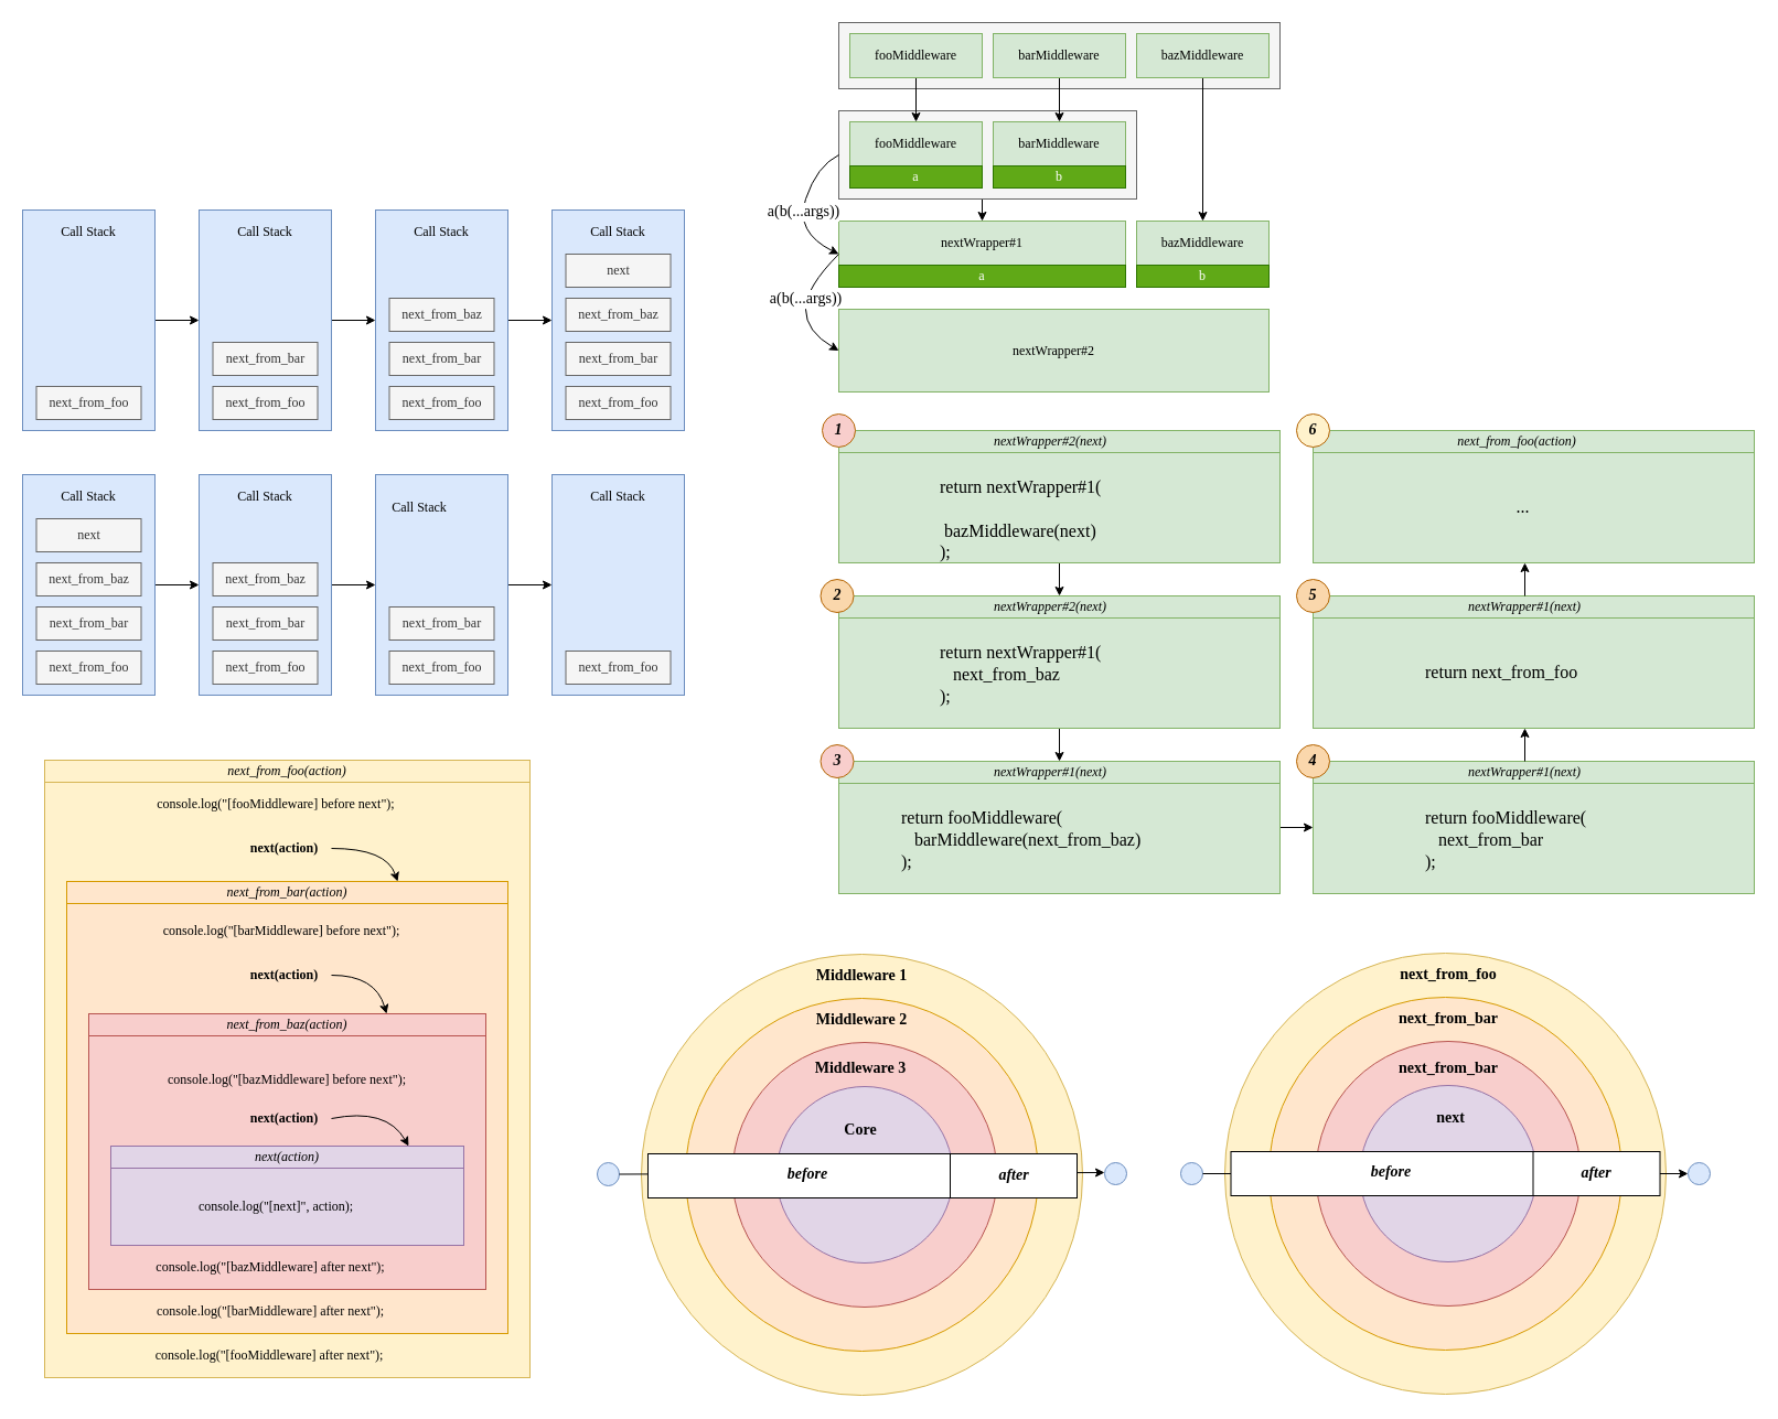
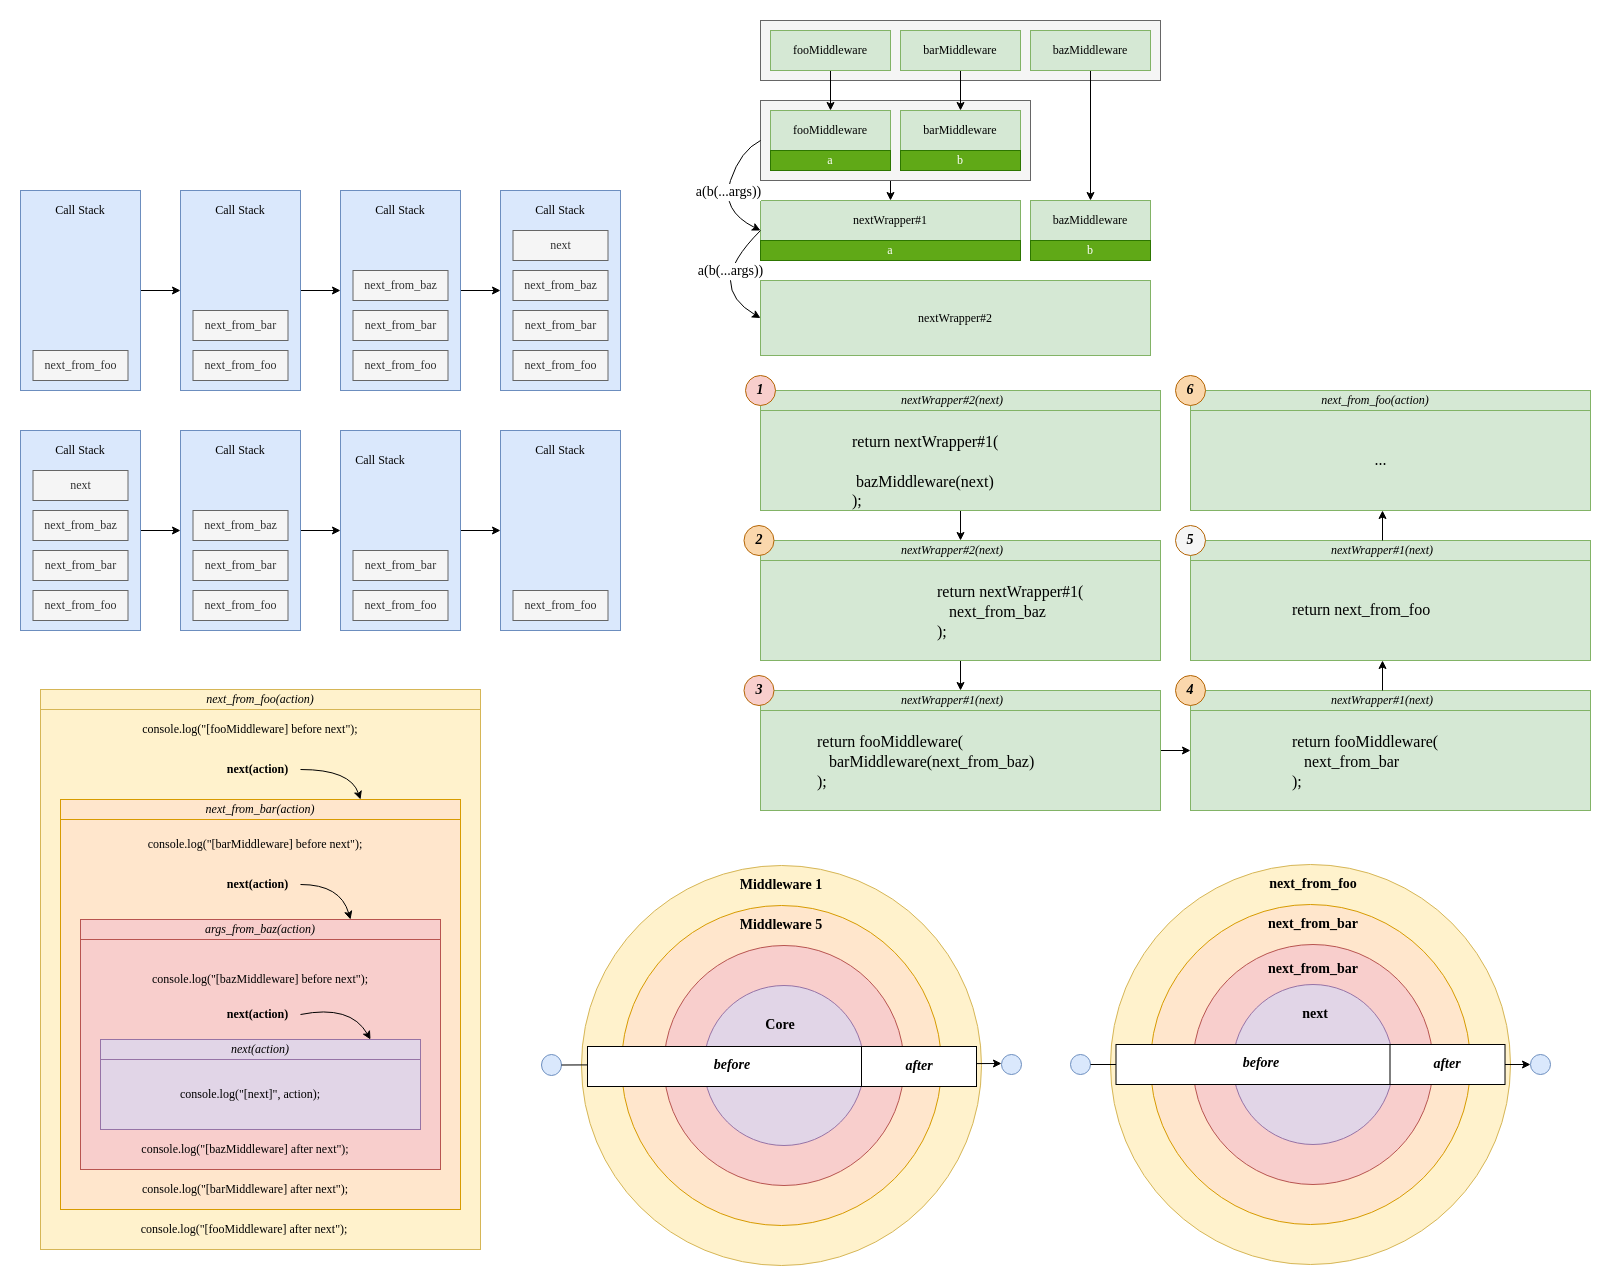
- <mxCell id="154" value="6" style="ellipse;whiteSpace=wrap;html=1;aspect=fixed;fontFamily=Verdana;fontSize=14;align=center;fillColor=#fff2cc;strokeColor=#b46504;fontStyle=3;" parent="1" vertex="1"><mxGeometry x="1175" y="375" width="30" height="30" as="geometry" /></mxCell>
+ <mxCell id="154" value="6" style="ellipse;whiteSpace=wrap;html=1;aspect=fixed;fontFamily=Verdana;fontSize=14;align=center;fillColor=#fad7ac;strokeColor=#b46504;fontStyle=3" parent="1" vertex="1"><mxGeometry x="1175" y="375" width="30" height="30" as="geometry" /></mxCell>
- <mxCell id="153" value="5" style="ellipse;whiteSpace=wrap;html=1;aspect=fixed;fontFamily=Verdana;fontSize=14;align=center;fillColor=#fad7ac;strokeColor=#b46504;fontStyle=3" parent="1" vertex="1"><mxGeometry x="1175" y="525" width="30" height="30" as="geometry" /></mxCell>
+ <mxCell id="153" value="5" style="ellipse;whiteSpace=wrap;html=1;aspect=fixed;fontFamily=Verdana;fontSize=14;align=center;fillColor=#f5f5f5;strokeColor=#b46504;fontStyle=3;" parent="1" vertex="1"><mxGeometry x="1175" y="525" width="30" height="30" as="geometry" /></mxCell>
- <mxCell id="129" value="&lt;font style=&quot;font-size: 16px&quot;&gt;return&amp;nbsp;&lt;span style=&quot;text-align: center ; white-space: normal&quot;&gt;nextWrapper#1&lt;/span&gt;(&lt;br&gt;&amp;nbsp; &amp;nbsp;next_from_baz&lt;br&gt;);&amp;nbsp;&lt;/font&gt;" style="text;html=1;fontSize=14;fontFamily=Verdana;" parent="1" vertex="1"><mxGeometry x="850" y="575" width="220" height="70" as="geometry" /></mxCell>
+ <mxCell id="129" value="&lt;font style=&quot;font-size: 16px&quot;&gt;return&amp;nbsp;&lt;span style=&quot;text-align: center ; white-space: normal&quot;&gt;nextWrapper#1&lt;/span&gt;(&lt;br&gt;&amp;nbsp; &amp;nbsp;next_from_baz&lt;br&gt;);&amp;nbsp;&lt;/font&gt;" style="text;html=1;fontSize=14;fontFamily=Verdana;" parent="1" vertex="1"><mxGeometry x="935" y="575" width="220" height="70" as="geometry" /></mxCell>
- <mxCell id="100" value="Middleware 2" style="text;html=1;strokeColor=none;fillColor=none;align=center;verticalAlign=middle;whiteSpace=wrap;rounded=0;fontFamily=Verdana;fontSize=14;fontStyle=1" parent="1" vertex="1"><mxGeometry x="717" y="915" width="128" height="20" as="geometry" /></mxCell>
+ <mxCell id="100" value="Middleware 5" style="text;html=1;strokeColor=none;fillColor=none;align=center;verticalAlign=middle;whiteSpace=wrap;rounded=0;fontFamily=Verdana;fontSize=14;fontStyle=1" parent="1" vertex="1"><mxGeometry x="717" y="915" width="128" height="20" as="geometry" /></mxCell>
- <mxCell id="61" value="&lt;i&gt;next_from_baz&lt;/i&gt;&lt;i&gt;(action)&lt;/i&gt;" style="rounded=0;whiteSpace=wrap;html=1;fillColor=#f8cecc;fontFamily=Verdana;strokeColor=#b85450;" parent="1" vertex="1"><mxGeometry x="80" y="919" width="360" height="20" as="geometry" /></mxCell>
+ <mxCell id="61" value="&lt;i&gt;args_from_baz&lt;/i&gt;&lt;i&gt;(action)&lt;/i&gt;" style="rounded=0;whiteSpace=wrap;html=1;fillColor=#f8cecc;fontFamily=Verdana;strokeColor=#b85450;" parent="1" vertex="1"><mxGeometry x="80" y="919" width="360" height="20" as="geometry" /></mxCell>
- <mxCell id="101" value="Middleware 3" style="text;html=1;strokeColor=none;fillColor=none;align=center;verticalAlign=middle;whiteSpace=wrap;rounded=0;fontFamily=Verdana;fontSize=14;fontStyle=1" parent="1" vertex="1"><mxGeometry x="716" y="959" width="128" height="20" as="geometry" /></mxCell>
